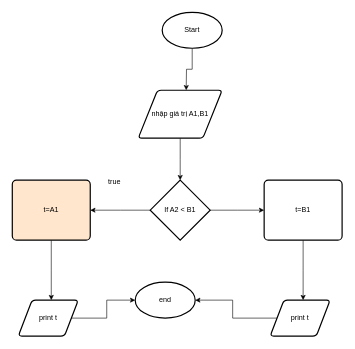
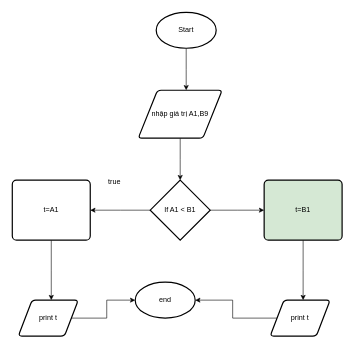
- <mxCell id="3" value="Start" style="strokeWidth=2;html=1;shape=mxgraph.flowchart.start_1;whiteSpace=wrap;" vertex="1" parent="1"><mxGeometry x="270" y="20" width="100" height="60" as="geometry" /></mxCell>
+ <mxCell id="3" value="Start" style="strokeWidth=2;html=1;shape=mxgraph.flowchart.start_1;whiteSpace=wrap;" vertex="1" parent="1"><mxGeometry x="260" y="20" width="100" height="60" as="geometry" /></mxCell>
- <mxCell id="5" value="nhập giá trị A1,B1" style="shape=parallelogram;html=1;strokeWidth=2;perimeter=parallelogramPerimeter;whiteSpace=wrap;rounded=1;arcSize=12;size=0.23;" vertex="1" parent="1"><mxGeometry x="230" y="150" width="140" height="80" as="geometry" /></mxCell>
+ <mxCell id="5" value="nhập giá trị A1,B9" style="shape=parallelogram;html=1;strokeWidth=2;perimeter=parallelogramPerimeter;whiteSpace=wrap;rounded=1;arcSize=12;size=0.23;" vertex="1" parent="1"><mxGeometry x="230" y="150" width="140" height="80" as="geometry" /></mxCell>
- <mxCell id="11" value="t=A1" style="rounded=1;whiteSpace=wrap;html=1;absoluteArcSize=1;arcSize=14;strokeWidth=2;fillColor=#ffe6cc;" vertex="1" parent="1"><mxGeometry x="20" y="300" width="130" height="100" as="geometry" /></mxCell>
+ <mxCell id="11" value="t=A1" style="rounded=1;whiteSpace=wrap;html=1;absoluteArcSize=1;arcSize=14;strokeWidth=2;" vertex="1" parent="1"><mxGeometry x="20" y="300" width="130" height="100" as="geometry" /></mxCell>
- <mxCell id="8" value="If A2 &amp;lt; B1" style="strokeWidth=2;html=1;shape=mxgraph.flowchart.decision;whiteSpace=wrap;" vertex="1" parent="1"><mxGeometry x="250" y="300" width="100" height="100" as="geometry" /></mxCell>
+ <mxCell id="8" value="If A1 &amp;lt; B1" style="strokeWidth=2;html=1;shape=mxgraph.flowchart.decision;whiteSpace=wrap;" vertex="1" parent="1"><mxGeometry x="250" y="300" width="100" height="100" as="geometry" /></mxCell>
- <mxCell id="13" value="t=B1" style="rounded=1;whiteSpace=wrap;html=1;absoluteArcSize=1;arcSize=14;strokeWidth=2;" vertex="1" parent="1"><mxGeometry x="440" y="300" width="130" height="100" as="geometry" /></mxCell>
+ <mxCell id="13" value="t=B1" style="rounded=1;whiteSpace=wrap;html=1;absoluteArcSize=1;arcSize=14;strokeWidth=2;fillColor=#d5e8d4;" vertex="1" parent="1"><mxGeometry x="440" y="300" width="130" height="100" as="geometry" /></mxCell>
